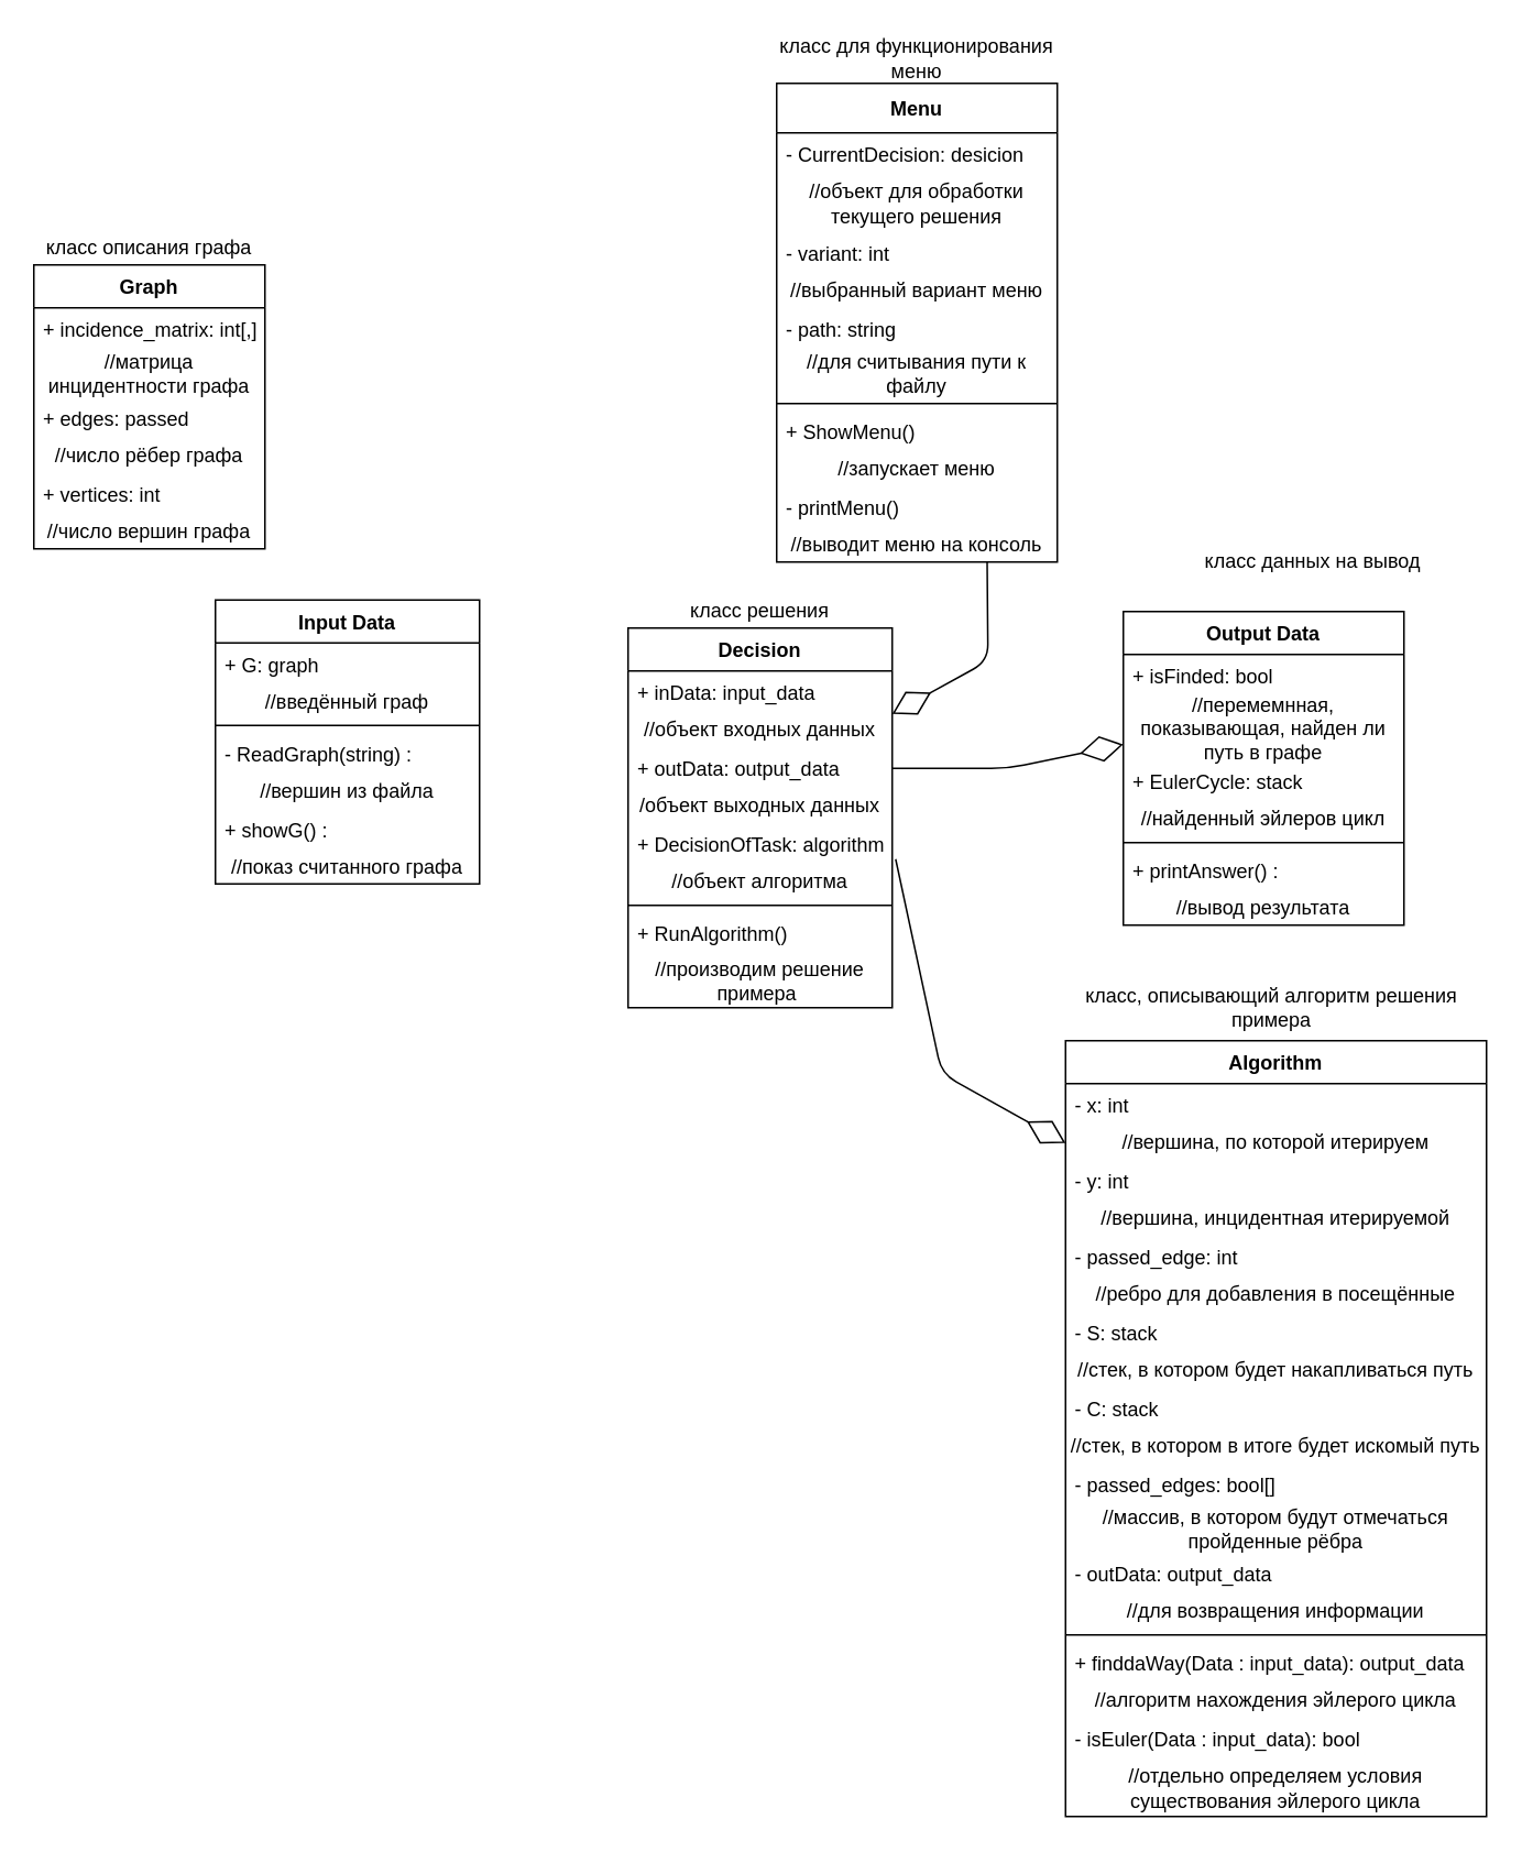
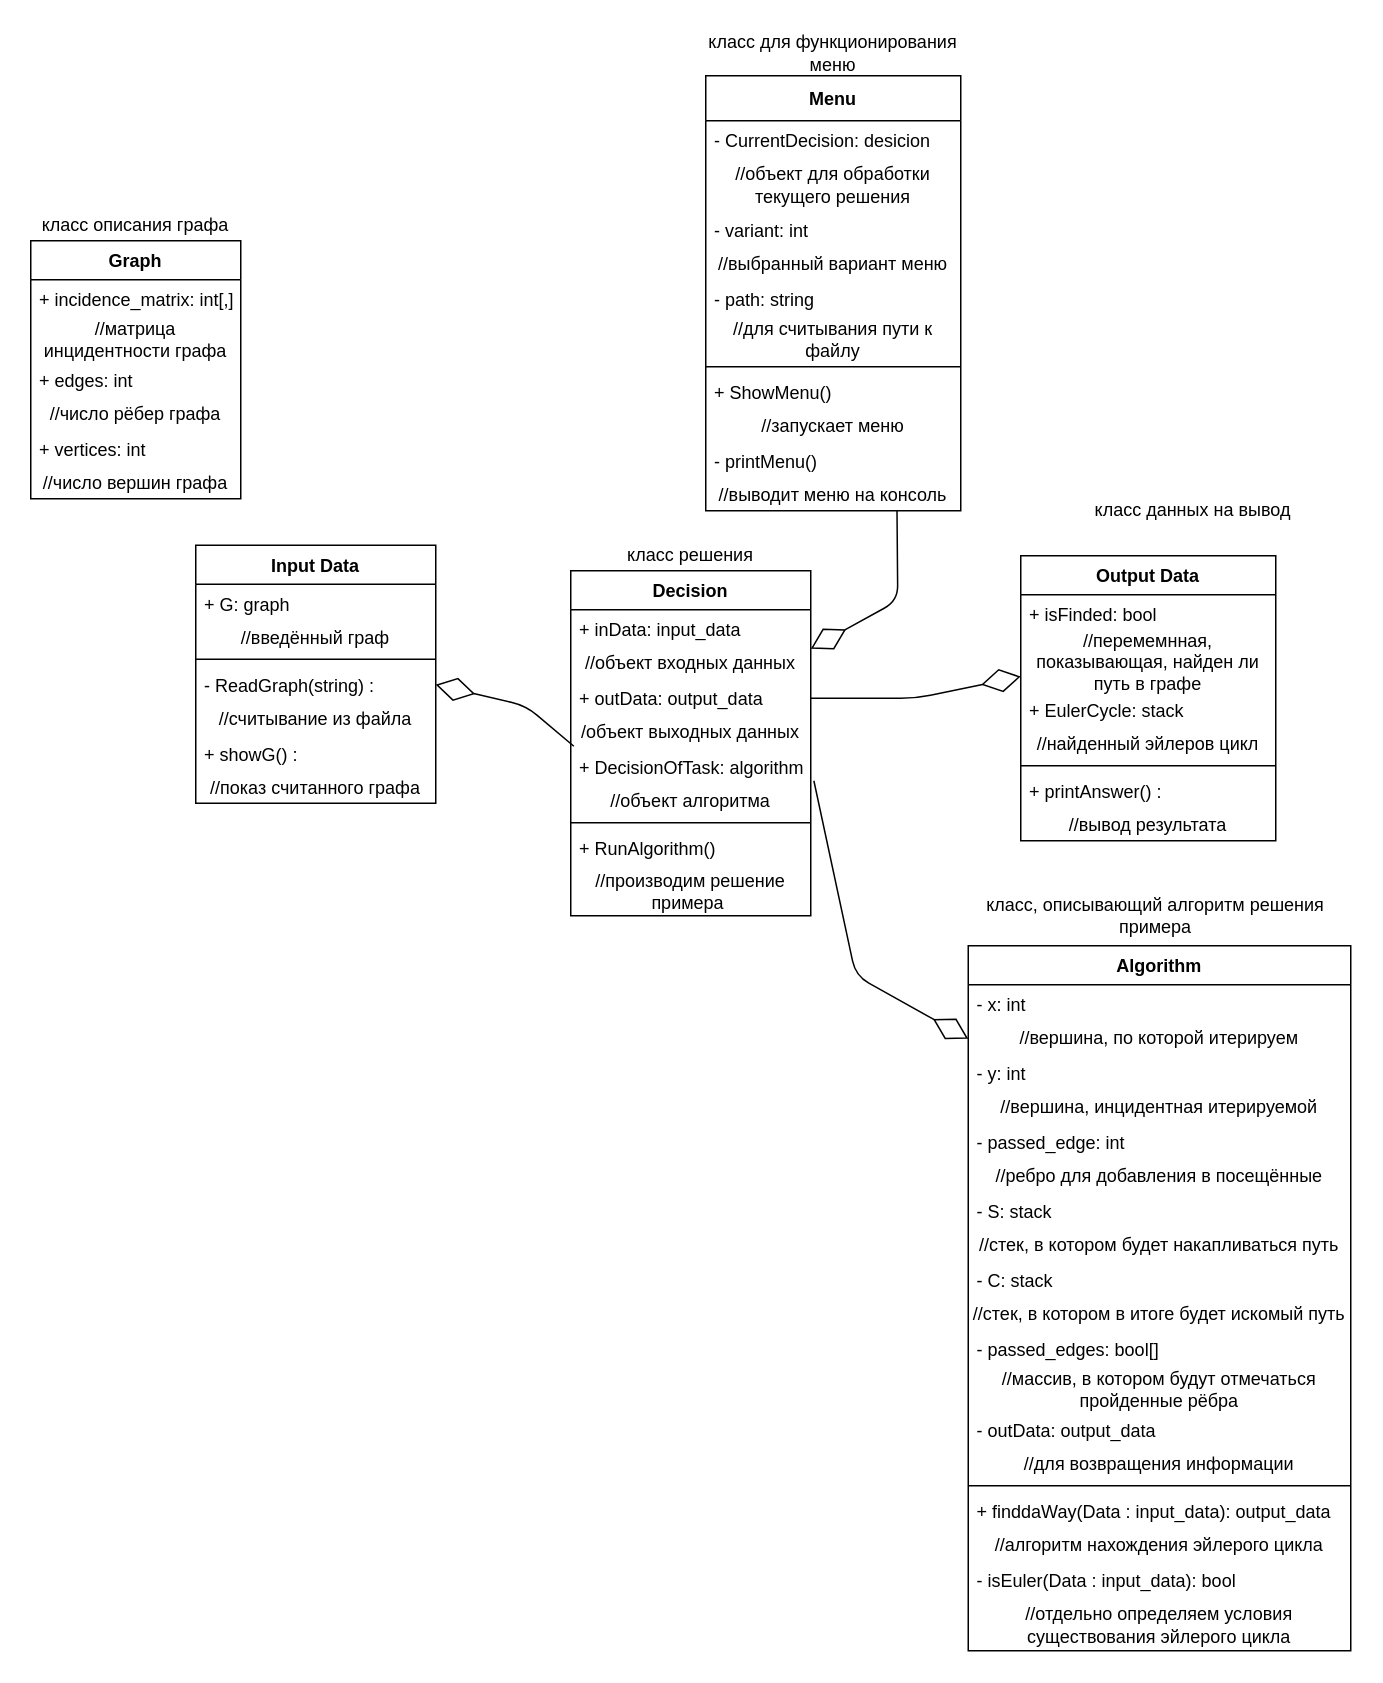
- <mxCell id="5" value="+ edges: passed" style="text;strokeColor=none;fillColor=none;align=left;verticalAlign=top;spacingLeft=4;spacingRight=4;overflow=hidden;rotatable=0;points=[[0,0.5],[1,0.5]];portConstraint=eastwest;" parent="2" vertex="1"><mxGeometry y="80" width="140" height="26" as="geometry" /></mxCell>
+ <mxCell id="5" value="+ edges: int" style="text;strokeColor=none;fillColor=none;align=left;verticalAlign=top;spacingLeft=4;spacingRight=4;overflow=hidden;rotatable=0;points=[[0,0.5],[1,0.5]];portConstraint=eastwest;" parent="2" vertex="1"><mxGeometry y="80" width="140" height="26" as="geometry" /></mxCell>
+ <mxCell id="70" value="" style="endArrow=diamondThin;endFill=0;endSize=24;html=1;exitX=0.013;exitY=-0.038;exitDx=0;exitDy=0;exitPerimeter=0;entryX=1;entryY=0.5;entryDx=0;entryDy=0;" edge="1" parent="1" source="34" target="51"><mxGeometry width="160" relative="1" as="geometry"><mxPoint x="139.04" y="448.996" as="sourcePoint" /><mxPoint x="87.96" y="342" as="targetPoint" /><Array as="points"><mxPoint x="350" y="470" /></Array></mxGeometry></mxCell>
- <mxCell id="52" value="//вершин из файла" style="text;html=1;strokeColor=none;fillColor=none;align=center;verticalAlign=middle;whiteSpace=wrap;rounded=0;" vertex="1" parent="47"><mxGeometry y="106" width="160" height="20" as="geometry" /></mxCell>
+ <mxCell id="52" value="//считывание из файла" style="text;html=1;strokeColor=none;fillColor=none;align=center;verticalAlign=middle;whiteSpace=wrap;rounded=0;" vertex="1" parent="47"><mxGeometry y="106" width="160" height="20" as="geometry" /></mxCell>
